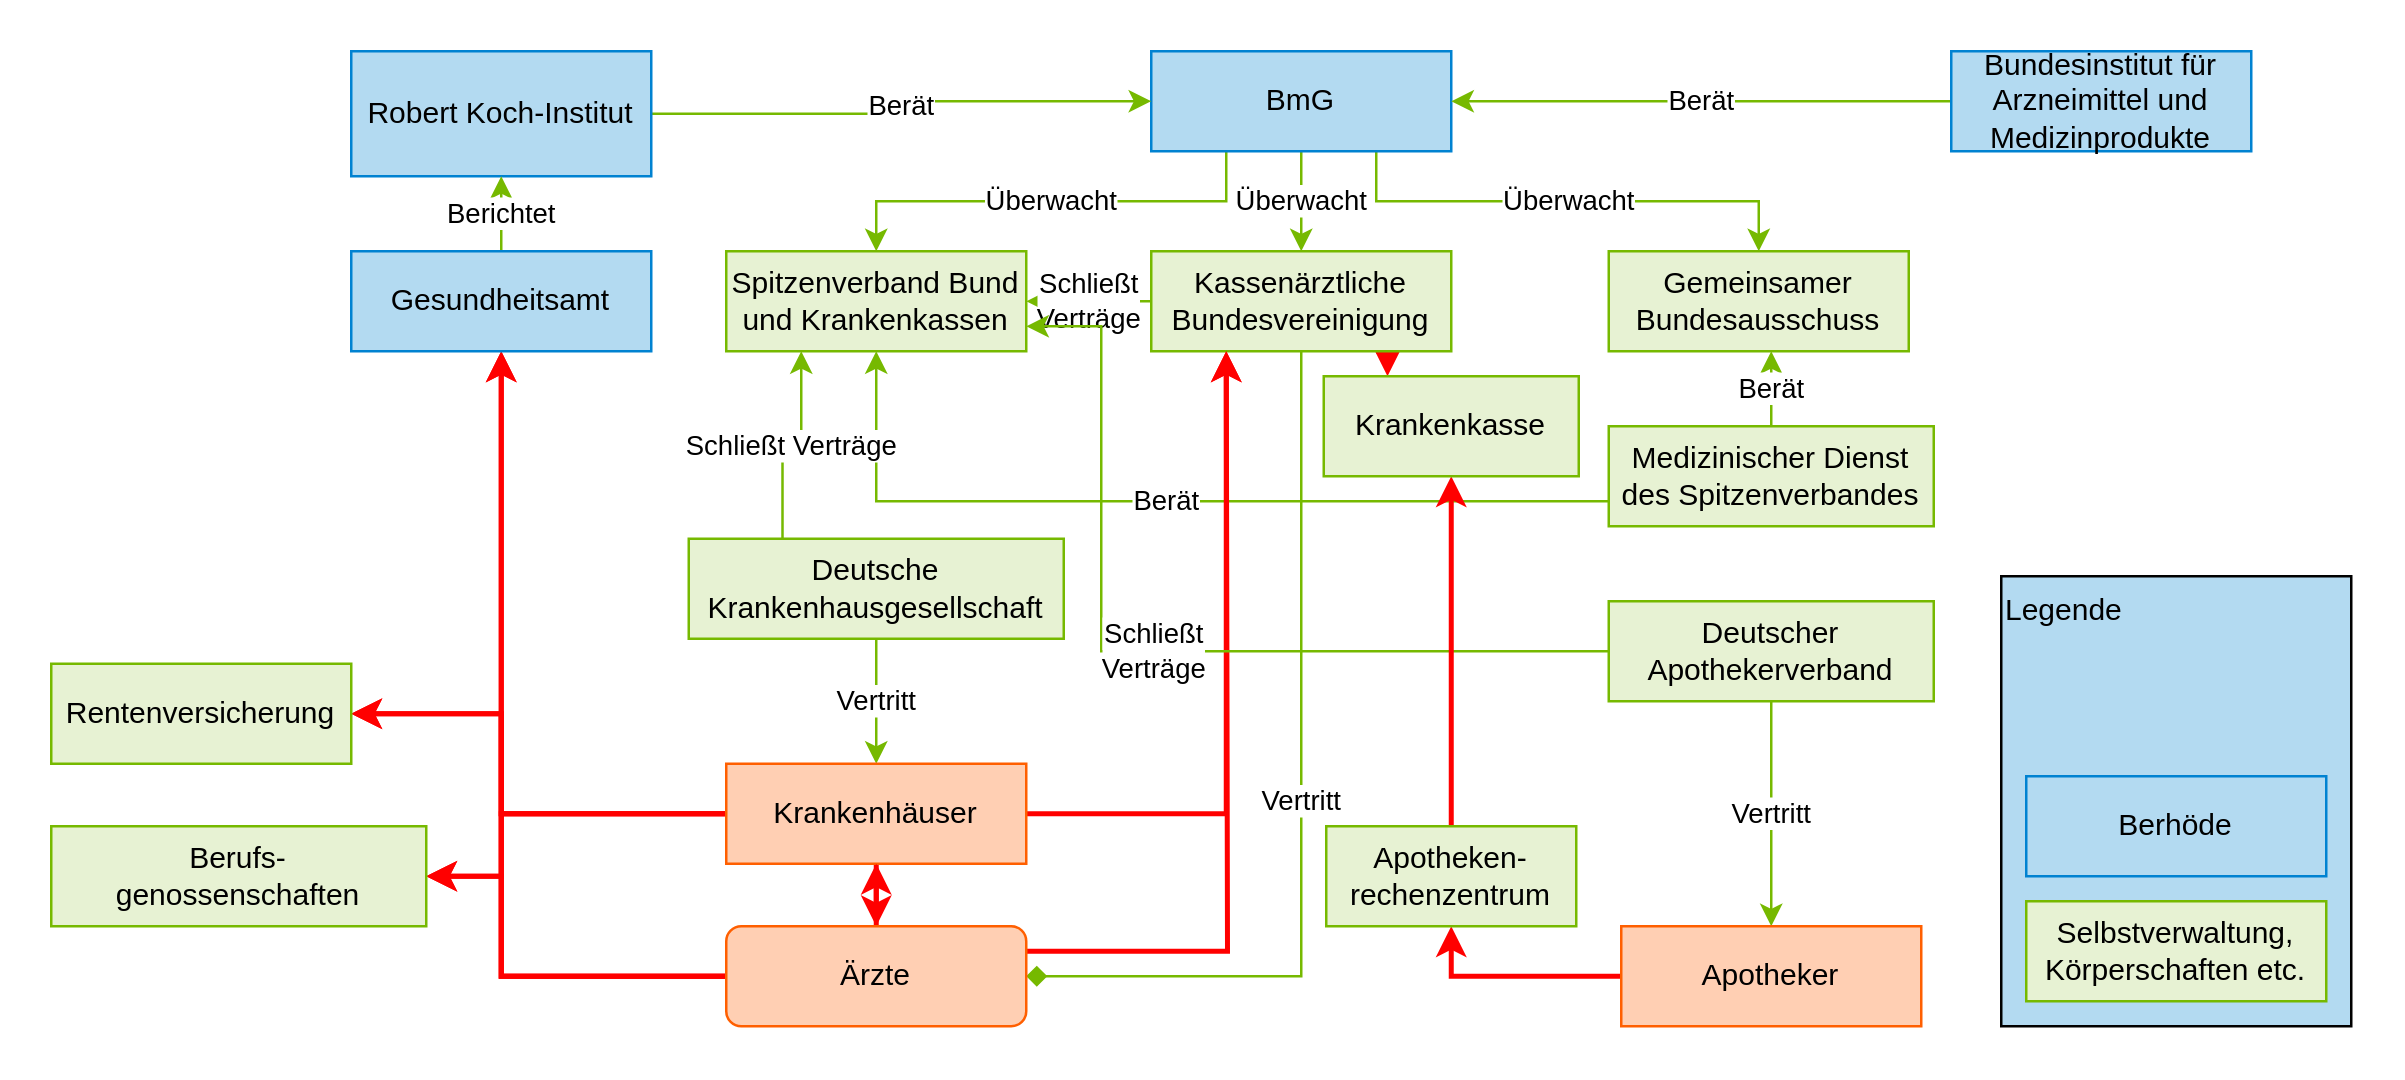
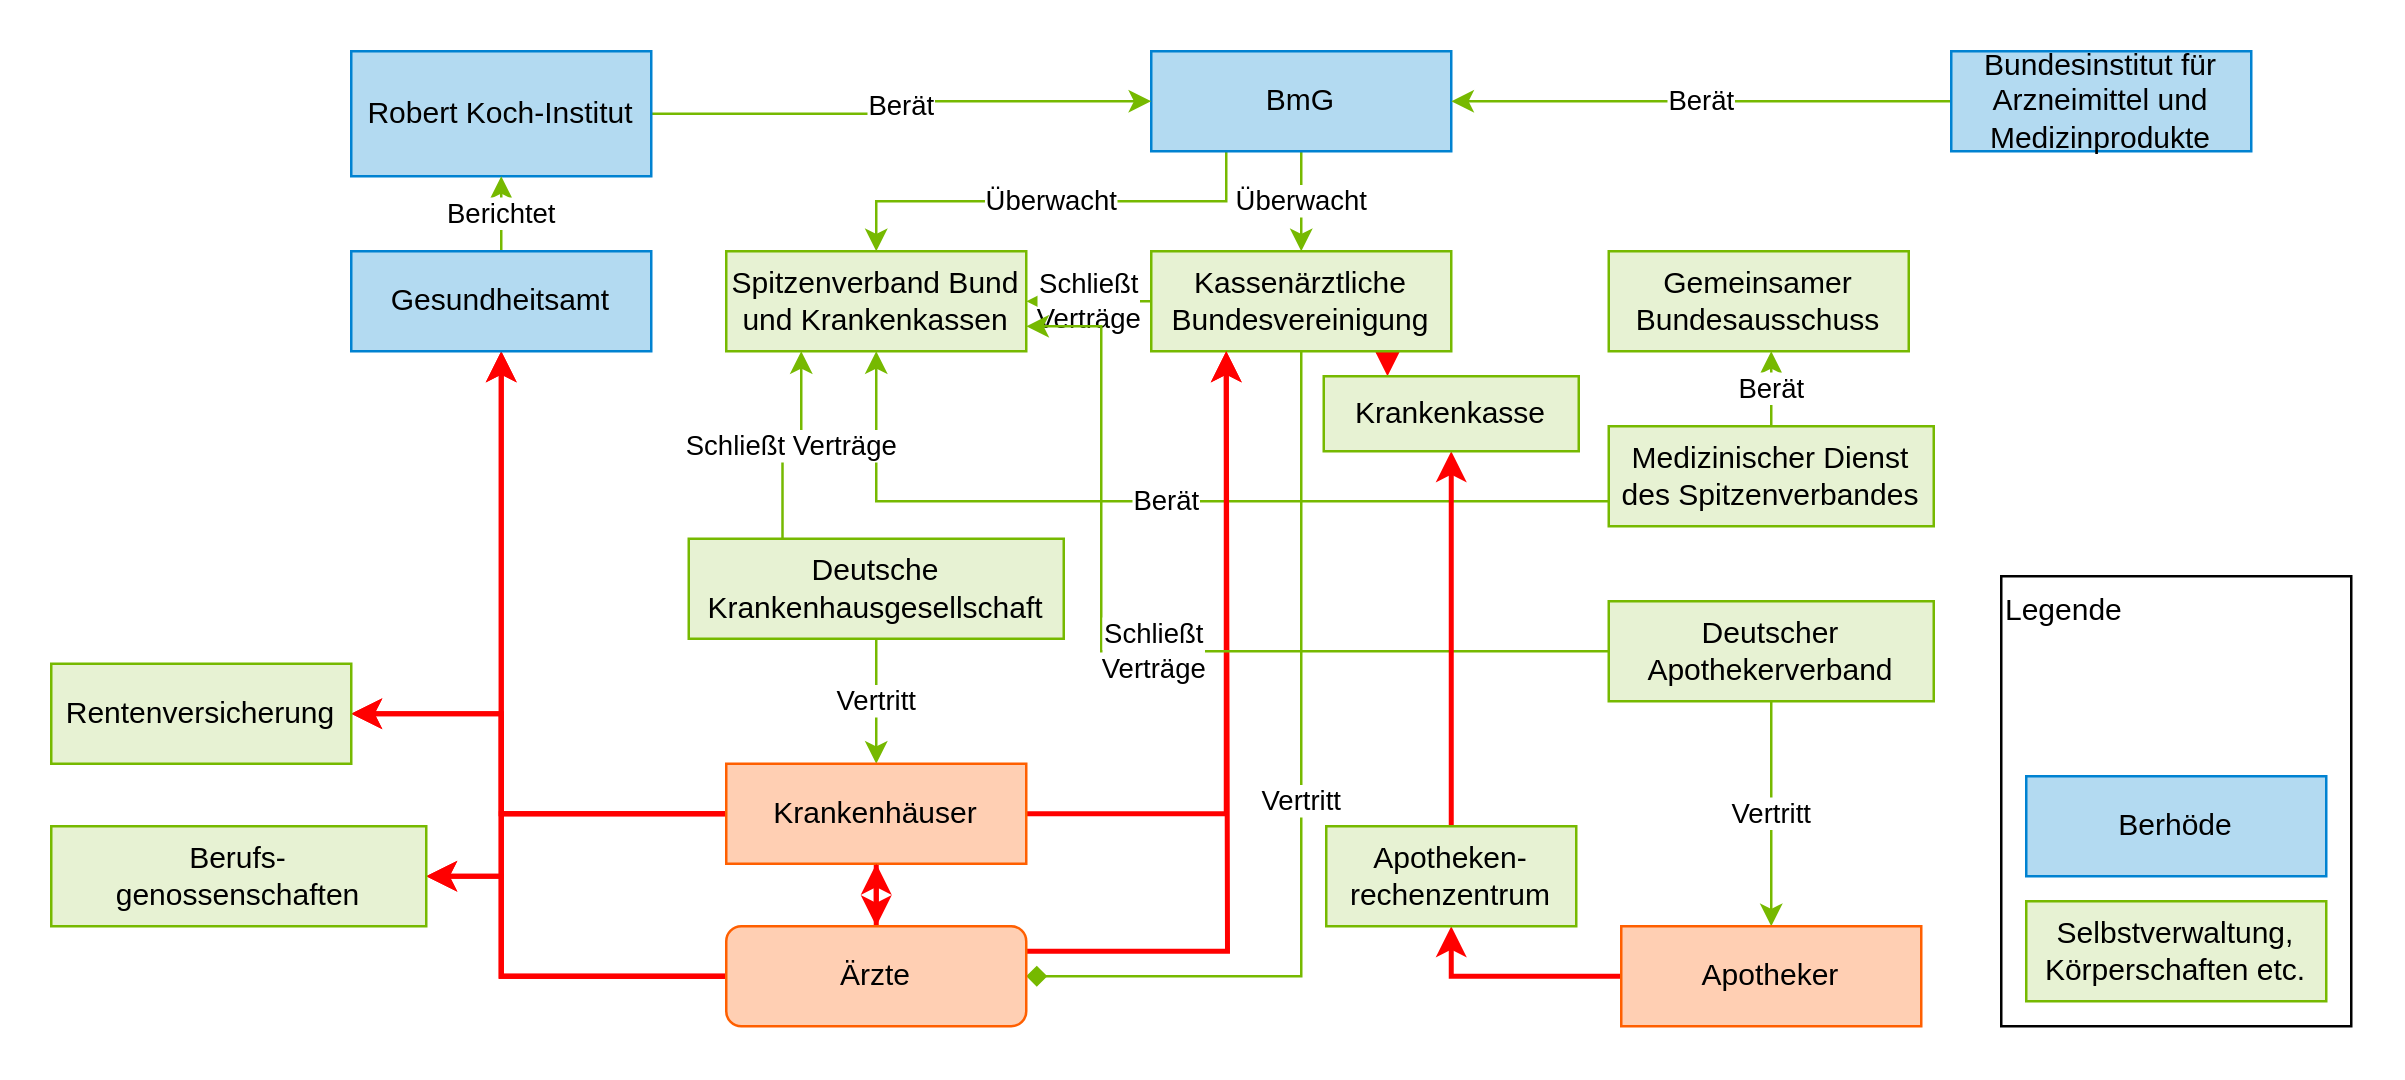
- <mxCell id="2" value="Überwacht" style="edgeStyle=orthogonalEdgeStyle;rounded=0;orthogonalLoop=1;jettySize=auto;html=1;entryX=0.5;entryY=0;entryDx=0;entryDy=0;exitX=0.75;exitY=1;exitDx=0;exitDy=0;strokeColor=#76B900;" parent="1" source="5" target="6" edge="1"><mxGeometry relative="1" as="geometry" /></mxCell>
- <mxCell id="48" value="Krankenkasse" style="rounded=0;whiteSpace=wrap;html=1;fillColor=#e7f2d3;strokeColor=#76B900;fontColor=#000000;" vertex="1" parent="1"><mxGeometry x="529" y="150" width="102" height="40" as="geometry" /></mxCell>
+ <mxCell id="48" value="Krankenkasse" style="rounded=0;whiteSpace=wrap;html=1;fillColor=#e7f2d3;strokeColor=#76B900;fontColor=#000000;" vertex="1" parent="1"><mxGeometry x="529" y="150" width="102" height="30" as="geometry" /></mxCell>
- <mxCell id="39" value="Legende" style="rounded=0;whiteSpace=wrap;html=1;align=left;verticalAlign=top;fillColor=#b3daf1;" parent="1" vertex="1"><mxGeometry x="800" y="230" width="140" height="180" as="geometry" /></mxCell>
+ <mxCell id="39" value="Legende" style="rounded=0;whiteSpace=wrap;html=1;align=left;verticalAlign=top;" parent="1" vertex="1"><mxGeometry x="800" y="230" width="140" height="180" as="geometry" /></mxCell>
